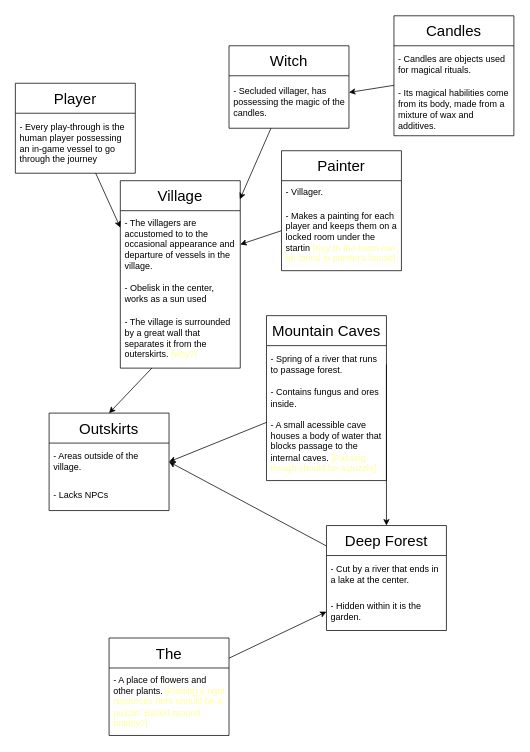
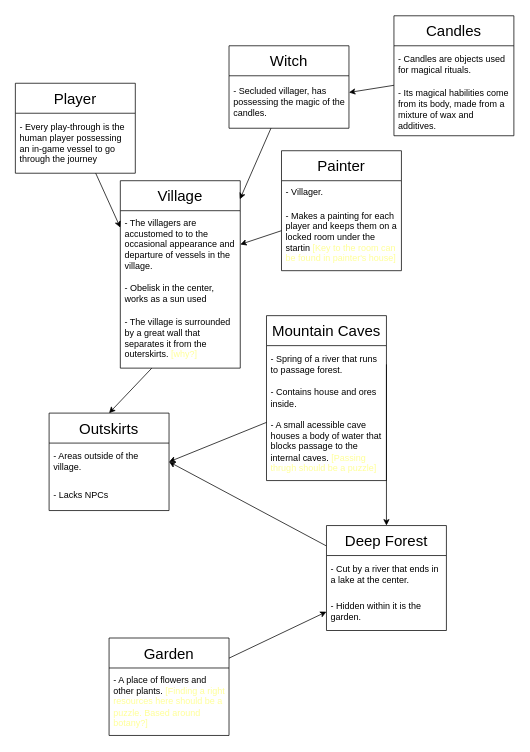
- <mxCell id="23" value="&lt;div&gt;&lt;div&gt;- Contains fungus and ores inside.&lt;/div&gt;&lt;/div&gt;" style="text;strokeColor=none;fillColor=none;align=left;verticalAlign=middle;spacingLeft=4;spacingRight=4;overflow=hidden;points=[[0,0.5],[1,0.5]];portConstraint=eastwest;rotatable=0;whiteSpace=wrap;html=1;strokeWidth=1;fontSize=12;" parent="21" vertex="1"><mxGeometry y="90" width="160" height="40" as="geometry" /></mxCell>
+ <mxCell id="23" value="&lt;div&gt;&lt;div&gt;- Contains house and ores inside.&lt;/div&gt;&lt;/div&gt;" style="text;strokeColor=none;fillColor=none;align=left;verticalAlign=middle;spacingLeft=4;spacingRight=4;overflow=hidden;points=[[0,0.5],[1,0.5]];portConstraint=eastwest;rotatable=0;whiteSpace=wrap;html=1;strokeWidth=1;fontSize=12;" parent="21" vertex="1"><mxGeometry y="90" width="160" height="40" as="geometry" /></mxCell>
- <mxCell id="30" value="&lt;font style=&quot;font-size: 20px;&quot;&gt;The&lt;/font&gt;" style="swimlane;fontStyle=0;childLayout=stackLayout;horizontal=1;startSize=40;horizontalStack=0;resizeParent=1;resizeParentMax=0;resizeLast=0;collapsible=1;marginBottom=0;whiteSpace=wrap;html=1;strokeWidth=1;fontSize=12;" parent="1" vertex="1"><mxGeometry x="145" y="850" width="160" height="130" as="geometry" /></mxCell>
+ <mxCell id="30" value="&lt;font style=&quot;font-size: 20px;&quot;&gt;Garden&lt;/font&gt;" style="swimlane;fontStyle=0;childLayout=stackLayout;horizontal=1;startSize=40;horizontalStack=0;resizeParent=1;resizeParentMax=0;resizeLast=0;collapsible=1;marginBottom=0;whiteSpace=wrap;html=1;strokeWidth=1;fontSize=12;" parent="1" vertex="1"><mxGeometry x="145" y="850" width="160" height="130" as="geometry" /></mxCell>
